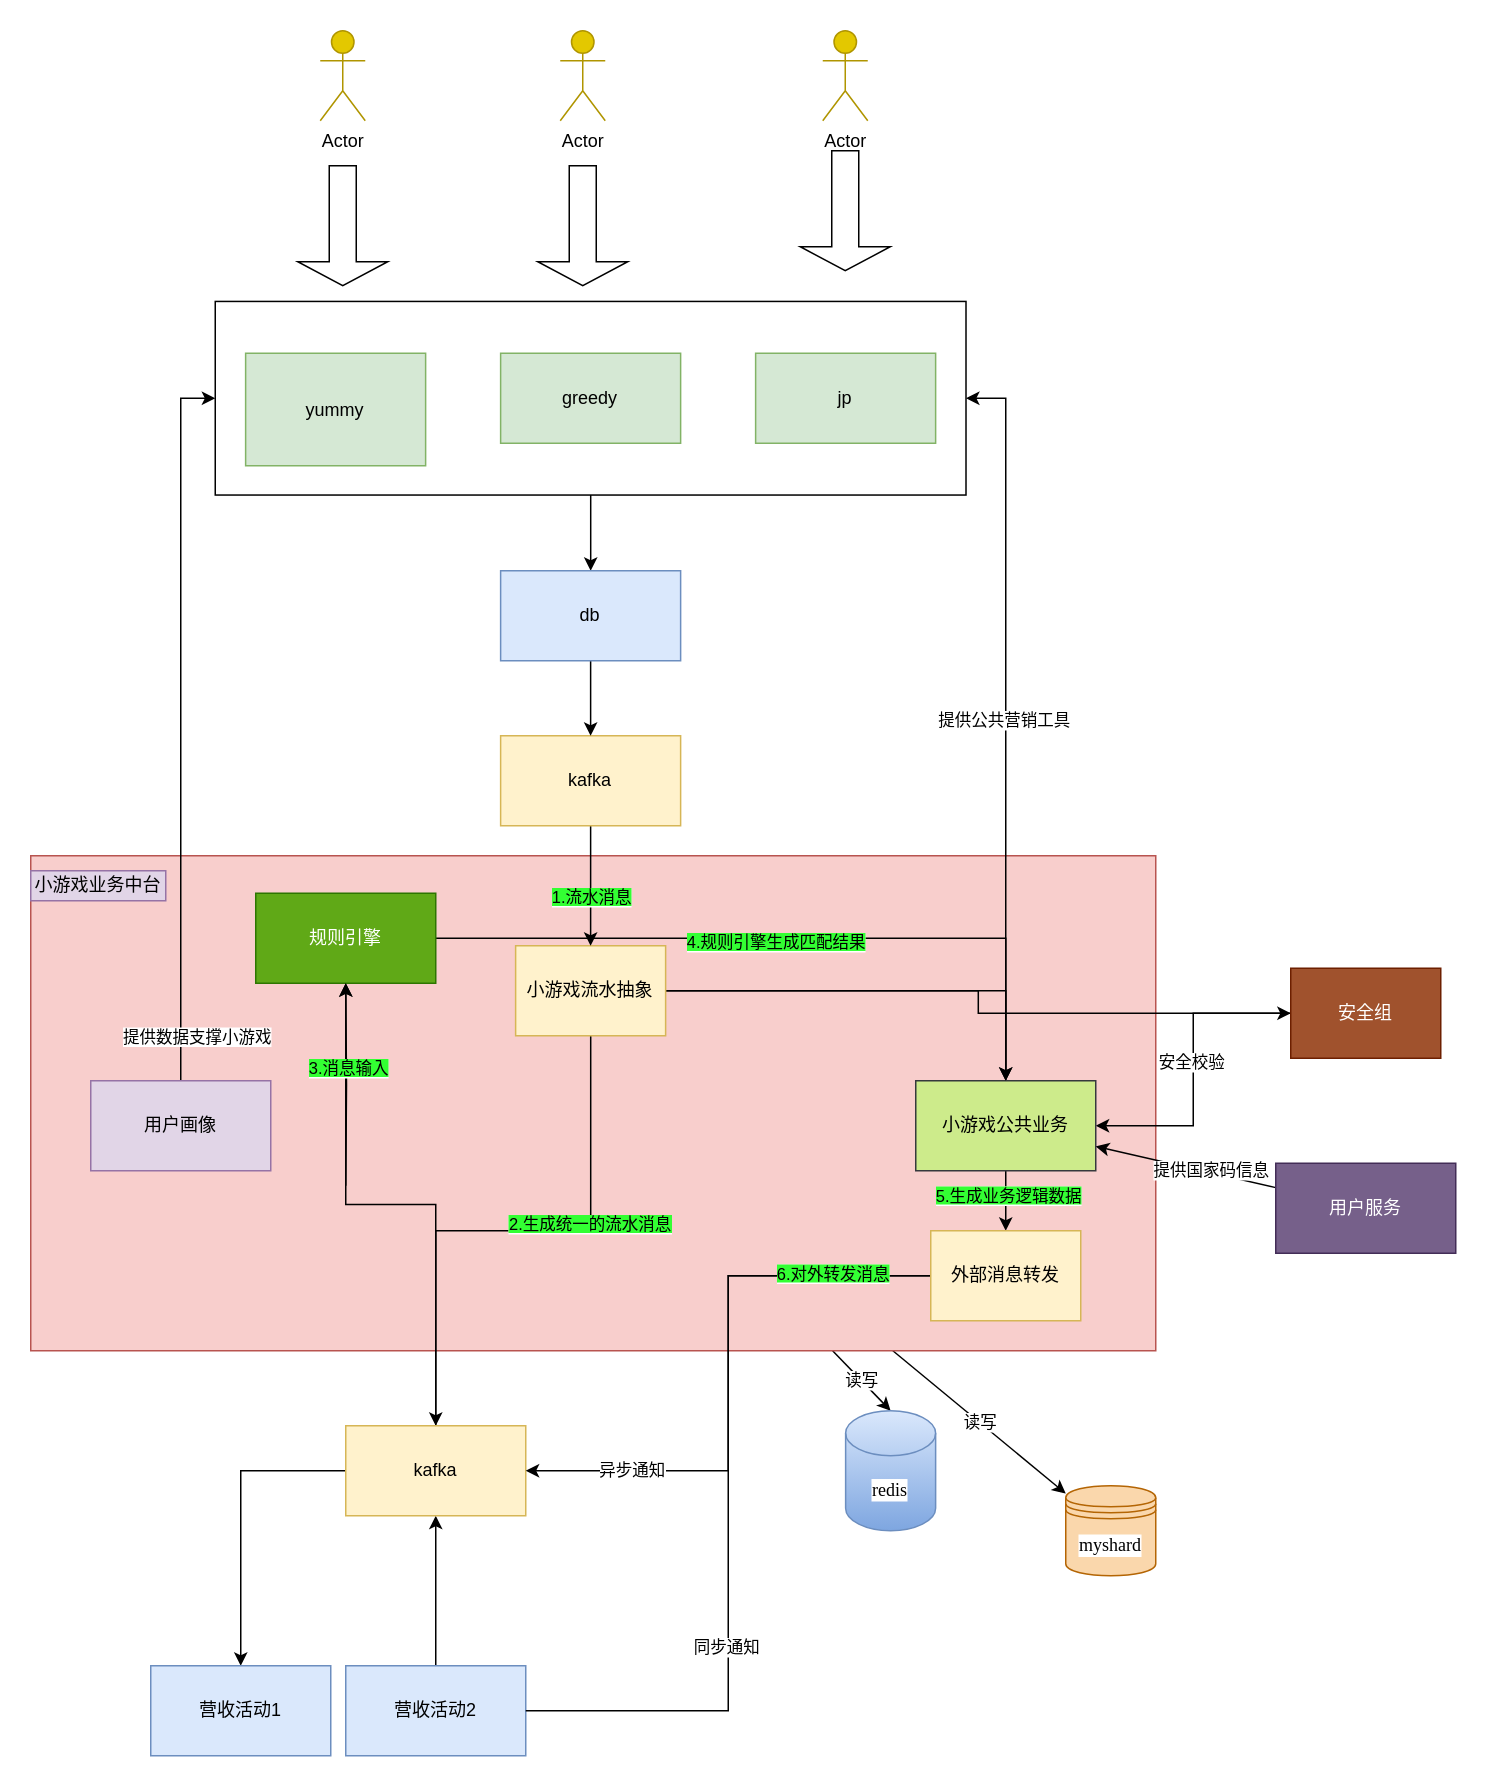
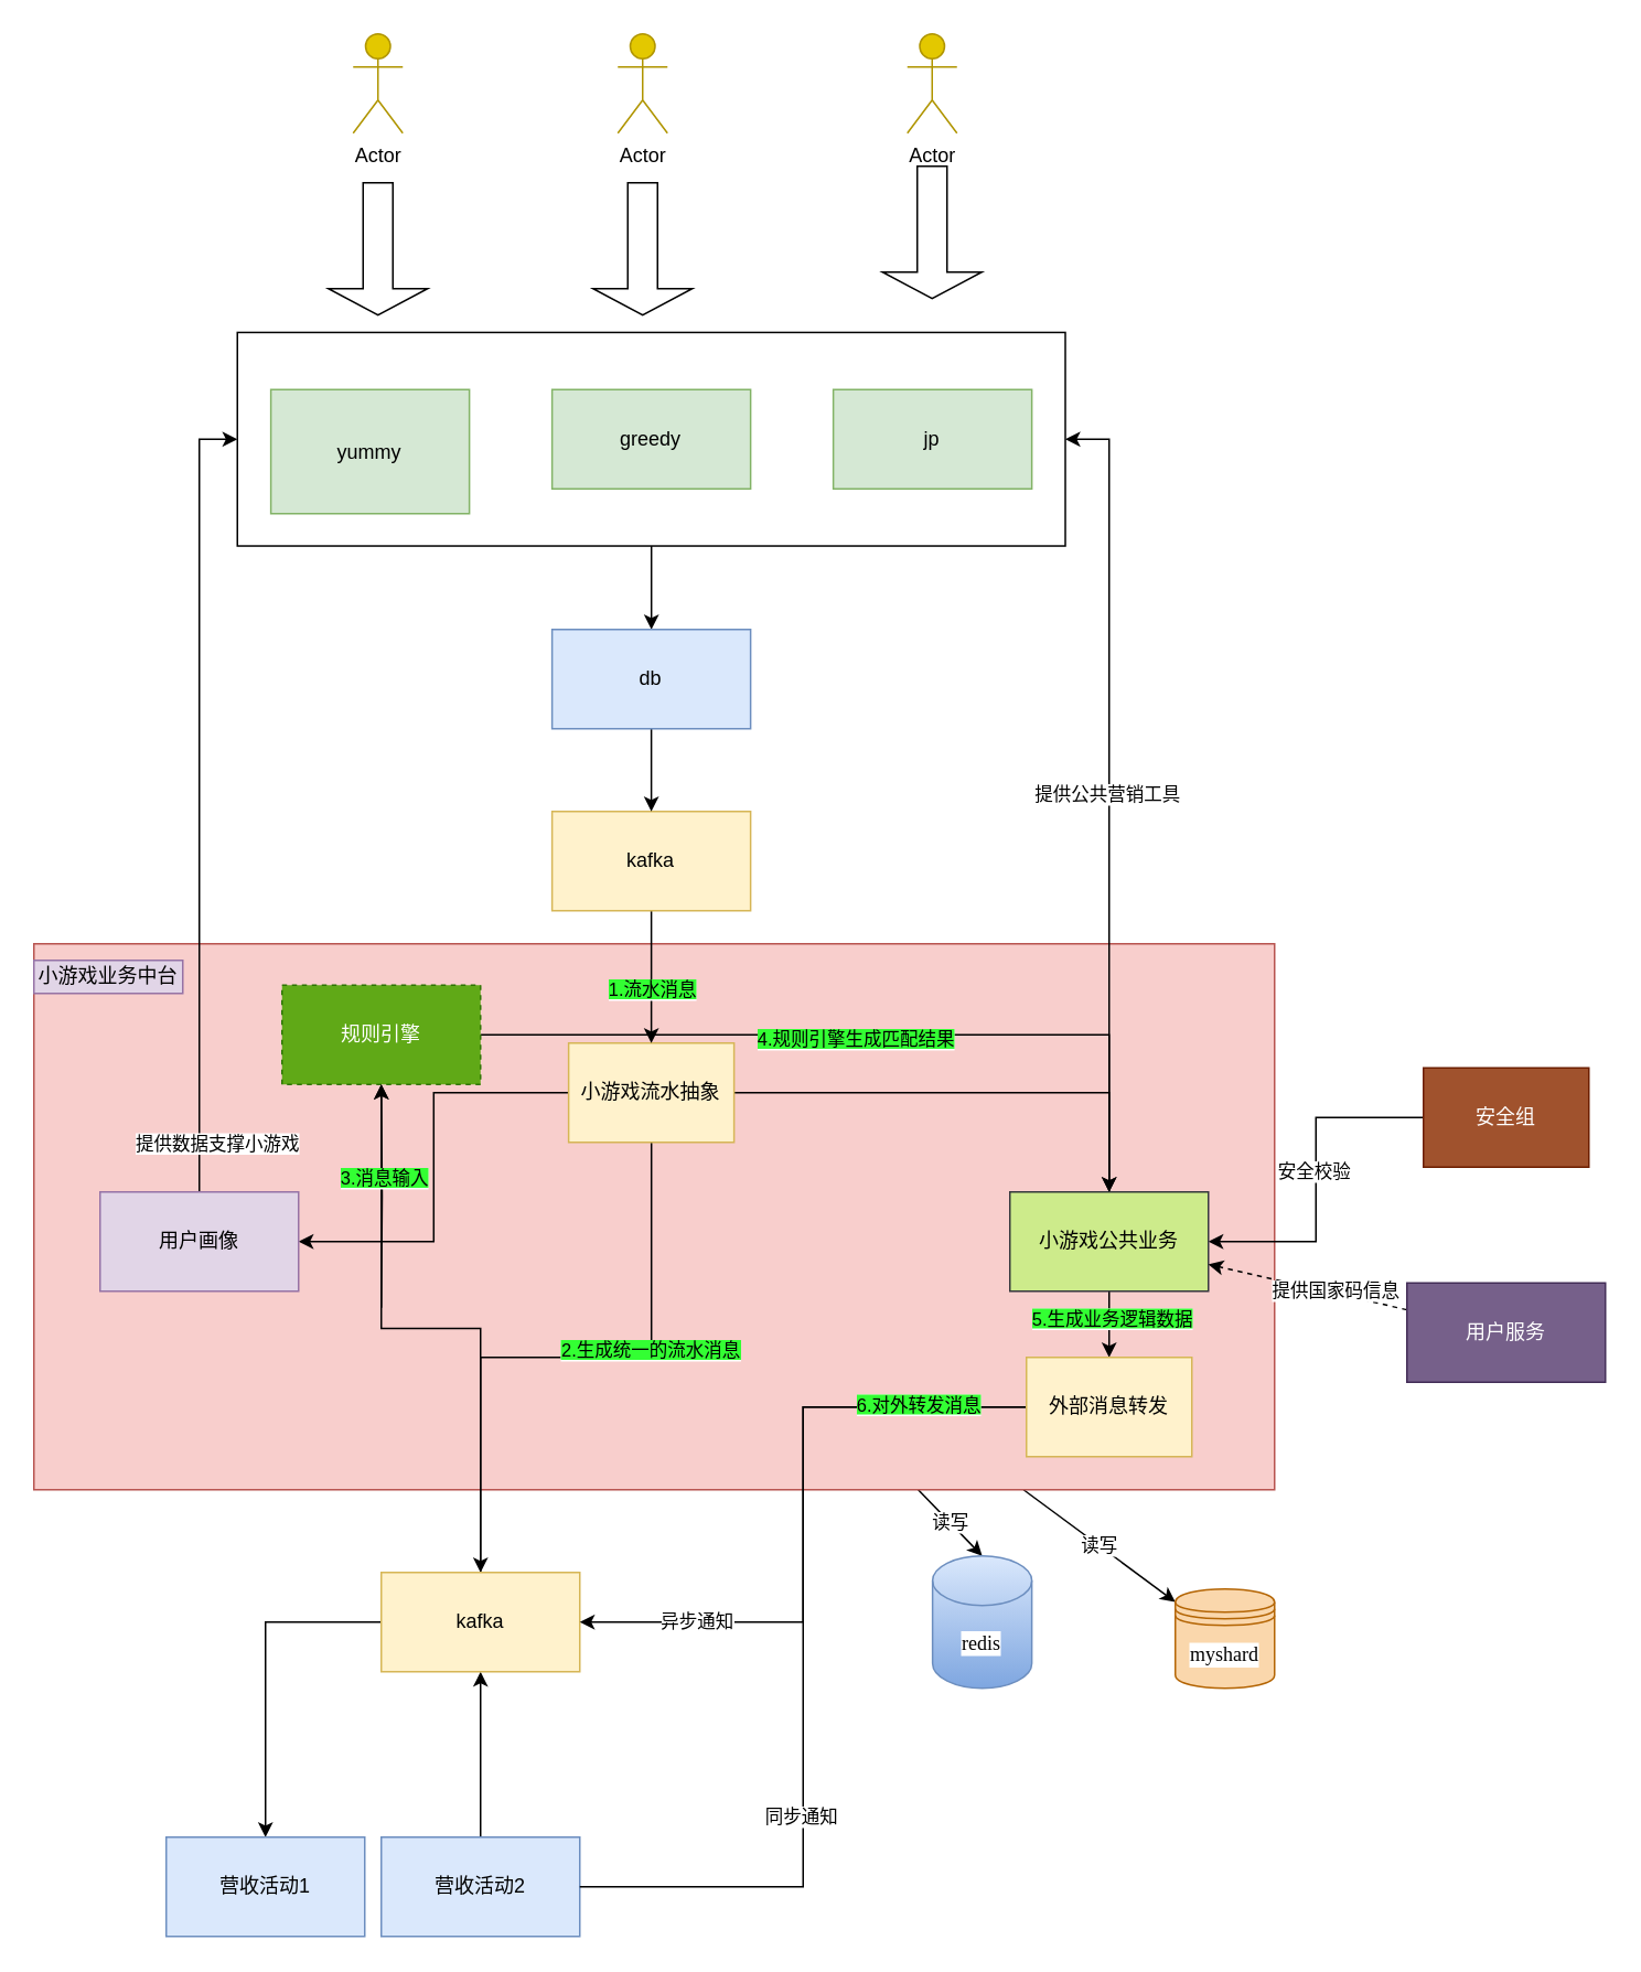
- <mxCell id="50" value="规则引擎" style="rounded=0;whiteSpace=wrap;html=1;fillColor=#60a917;strokeColor=#2D7600;fontColor=#ffffff;" parent="1" vertex="1"><mxGeometry x="170" y="595" width="120" height="60" as="geometry" /></mxCell>
+ <mxCell id="50" value="规则引擎" style="rounded=0;whiteSpace=wrap;html=1;fillColor=#60a917;strokeColor=#2D7600;fontColor=#ffffff;dashed=1;" parent="1" vertex="1"><mxGeometry x="170" y="595" width="120" height="60" as="geometry" /></mxCell>
- <mxCell id="19" style="edgeStyle=orthogonalEdgeStyle;rounded=0;orthogonalLoop=1;jettySize=auto;html=1;" parent="1" source="22" target="25" edge="1"><mxGeometry relative="1" as="geometry" /></mxCell>
+ <mxCell id="19" style="edgeStyle=orthogonalEdgeStyle;rounded=0;orthogonalLoop=1;jettySize=auto;html=1;entryX=1;entryY=0.5;entryDx=0;entryDy=0;" parent="1" source="22" target="43" edge="1"><mxGeometry relative="1" as="geometry" /></mxCell>
- <mxCell id="31" style="edgeStyle=none;rounded=0;orthogonalLoop=1;jettySize=auto;html=1;strokeColor=#000000;" parent="1" source="33" target="30" edge="1"><mxGeometry relative="1" as="geometry" /></mxCell>
+ <mxCell id="31" style="edgeStyle=none;rounded=0;orthogonalLoop=1;jettySize=auto;html=1;strokeColor=#000000;dashed=1;" parent="1" source="33" target="30" edge="1"><mxGeometry relative="1" as="geometry" /></mxCell>
- <mxCell id="16" value="myshard" style="shape=datastore;whiteSpace=wrap;html=1;labelBackgroundColor=#FFFFFF;fontFamily=Verdana;fillColor=#fad7ac;strokeColor=#b46504;" parent="1" vertex="1"><mxGeometry x="710" y="990" width="60" height="60" as="geometry" /></mxCell>
+ <mxCell id="16" value="myshard" style="shape=datastore;whiteSpace=wrap;html=1;labelBackgroundColor=#FFFFFF;fontFamily=Verdana;fillColor=#fad7ac;strokeColor=#b46504;" parent="1" vertex="1"><mxGeometry x="710" y="960" width="60" height="60" as="geometry" /></mxCell>
